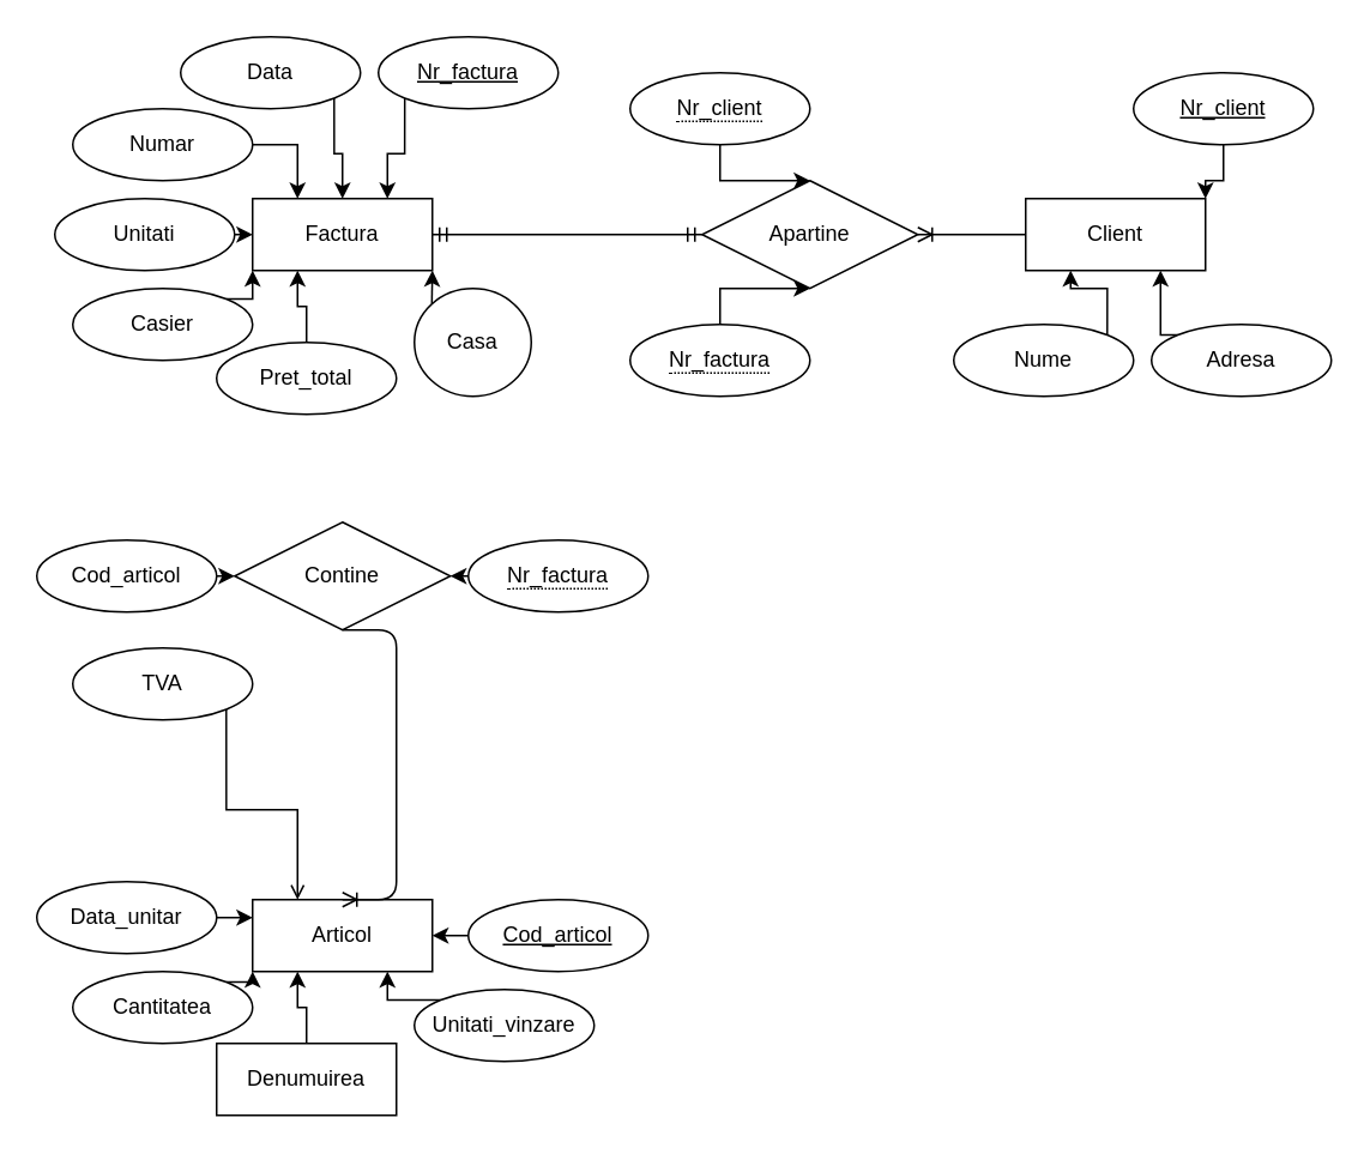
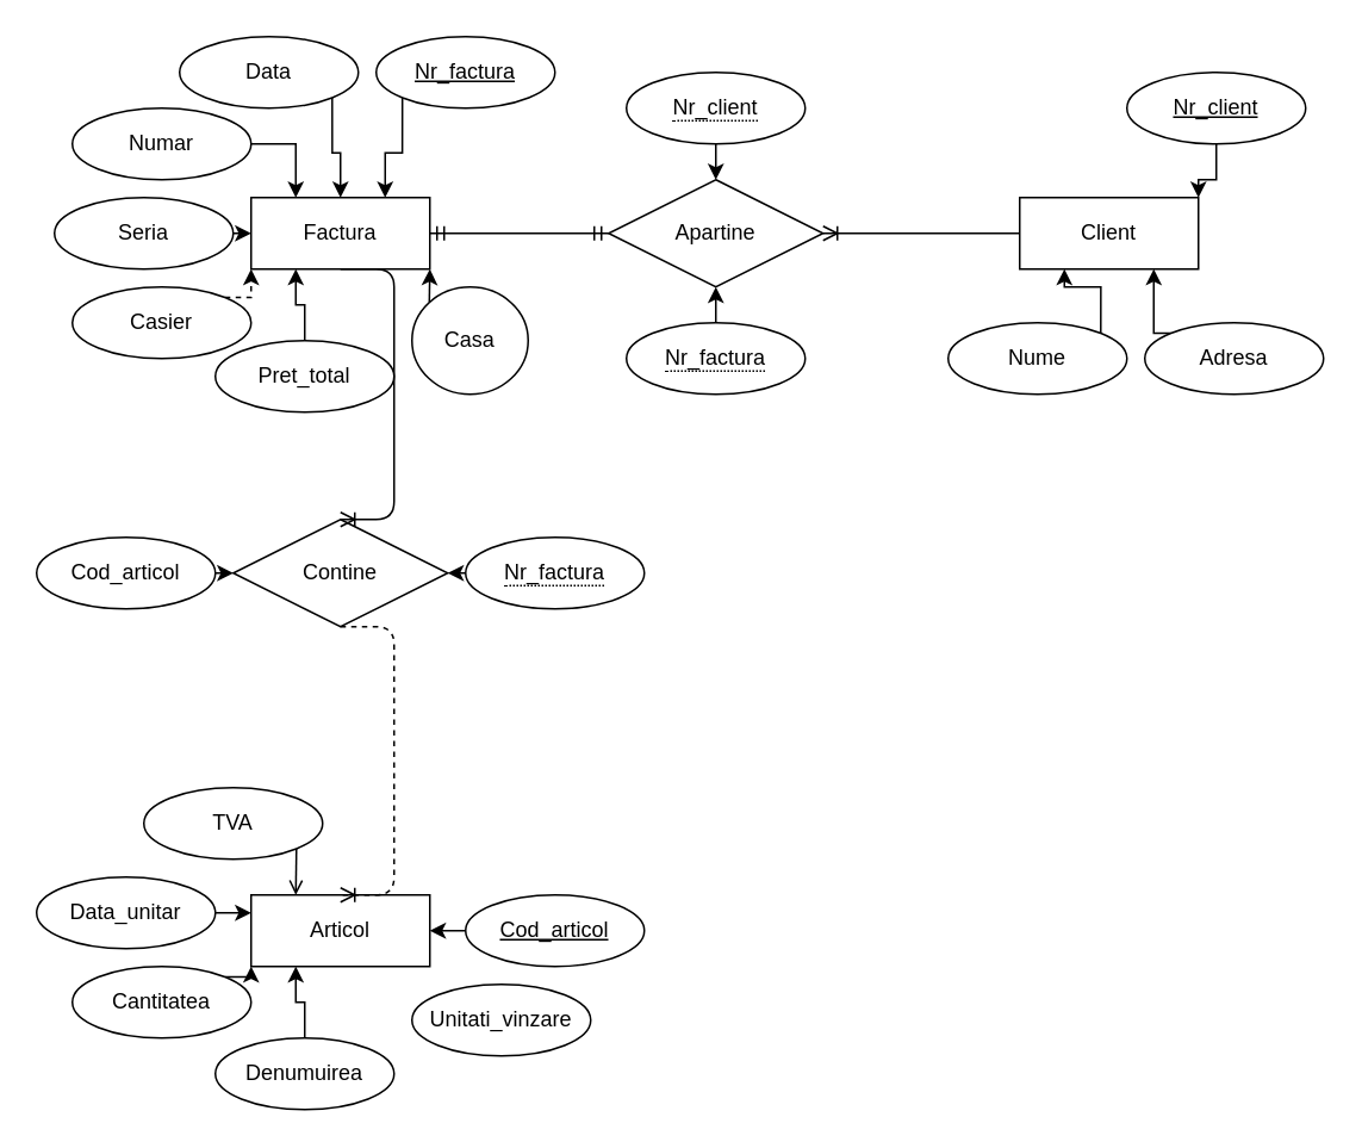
- <mxCell id="18" value="Unitati" style="ellipse;whiteSpace=wrap;html=1;align=center;direction=west;" vertex="1" parent="1"><mxGeometry x="30" y="110" width="100" height="40" as="geometry" /></mxCell>
+ <mxCell id="18" value="Seria" style="ellipse;whiteSpace=wrap;html=1;align=center;direction=west;" vertex="1" parent="1"><mxGeometry x="30" y="110" width="100" height="40" as="geometry" /></mxCell>
- <mxCell id="5" value="Apartine" style="shape=rhombus;perimeter=rhombusPerimeter;whiteSpace=wrap;html=1;align=center;" vertex="1" parent="1"><mxGeometry x="390" y="100" width="120" height="60" as="geometry" /></mxCell>
+ <mxCell id="5" value="Apartine" style="shape=rhombus;perimeter=rhombusPerimeter;whiteSpace=wrap;html=1;align=center;" vertex="1" parent="1"><mxGeometry x="340" y="100" width="120" height="60" as="geometry" /></mxCell>
- <mxCell id="25" style="edgeStyle=orthogonalEdgeStyle;rounded=0;orthogonalLoop=1;jettySize=auto;html=1;exitX=0;exitY=1;exitDx=0;exitDy=0;entryX=0;entryY=1;entryDx=0;entryDy=0;" edge="1" parent="1" source="26" target="2"><mxGeometry relative="1" as="geometry" /></mxCell>
+ <mxCell id="25" style="edgeStyle=orthogonalEdgeStyle;rounded=0;orthogonalLoop=1;jettySize=auto;html=1;exitX=0;exitY=1;exitDx=0;exitDy=0;entryX=0;entryY=1;entryDx=0;entryDy=0;dashed=1;" edge="1" parent="1" source="26" target="2"><mxGeometry relative="1" as="geometry" /></mxCell>
+ <mxCell id="7" value="" style="edgeStyle=entityRelationEdgeStyle;fontSize=12;html=1;endArrow=ERoneToMany;exitX=0.5;exitY=1;exitDx=0;exitDy=0;entryX=0.5;entryY=0;entryDx=0;entryDy=0;" edge="1" parent="1" source="2" target="6"><mxGeometry width="100" height="100" relative="1" as="geometry"><mxPoint x="150" y="320" as="sourcePoint" /><mxPoint x="190" y="220" as="targetPoint" /></mxGeometry></mxCell>
- <mxCell id="42" value="TVA" style="ellipse;whiteSpace=wrap;html=1;align=center;direction=west;" vertex="1" parent="1"><mxGeometry x="40" y="360" width="100" height="40" as="geometry" /></mxCell>
+ <mxCell id="42" value="TVA" style="ellipse;whiteSpace=wrap;html=1;align=center;direction=west;" vertex="1" parent="1"><mxGeometry x="80" y="440" width="100" height="40" as="geometry" /></mxCell>
- <mxCell id="8" value="" style="edgeStyle=entityRelationEdgeStyle;fontSize=12;html=1;endArrow=ERoneToMany;entryX=0.5;entryY=0;entryDx=0;entryDy=0;exitX=0.5;exitY=1;exitDx=0;exitDy=0;" edge="1" parent="1" source="6" target="4"><mxGeometry width="100" height="100" relative="1" as="geometry"><mxPoint x="208" y="329" as="sourcePoint" /><mxPoint x="205" y="460" as="targetPoint" /></mxGeometry></mxCell>
+ <mxCell id="8" value="" style="edgeStyle=entityRelationEdgeStyle;fontSize=12;html=1;endArrow=ERoneToMany;entryX=0.5;entryY=0;entryDx=0;entryDy=0;exitX=0.5;exitY=1;exitDx=0;exitDy=0;dashed=1;" edge="1" parent="1" source="6" target="4"><mxGeometry width="100" height="100" relative="1" as="geometry"><mxPoint x="208" y="329" as="sourcePoint" /><mxPoint x="205" y="460" as="targetPoint" /></mxGeometry></mxCell>
- <mxCell id="31" style="edgeStyle=orthogonalEdgeStyle;rounded=0;orthogonalLoop=1;jettySize=auto;html=1;exitX=1;exitY=1;exitDx=0;exitDy=0;entryX=0.75;entryY=1;entryDx=0;entryDy=0;" edge="1" parent="1" source="32" target="4"><mxGeometry relative="1" as="geometry" /></mxCell>
- <mxCell id="38" value="Denumuirea" style="whiteSpace=wrap;html=1;align=center;direction=west;rounded=0;" vertex="1" parent="1"><mxGeometry x="120" y="580" width="100" height="40" as="geometry" /></mxCell>
+ <mxCell id="38" value="Denumuirea" style="ellipse;whiteSpace=wrap;html=1;align=center;direction=west;" vertex="1" parent="1"><mxGeometry x="120" y="580" width="100" height="40" as="geometry" /></mxCell>
